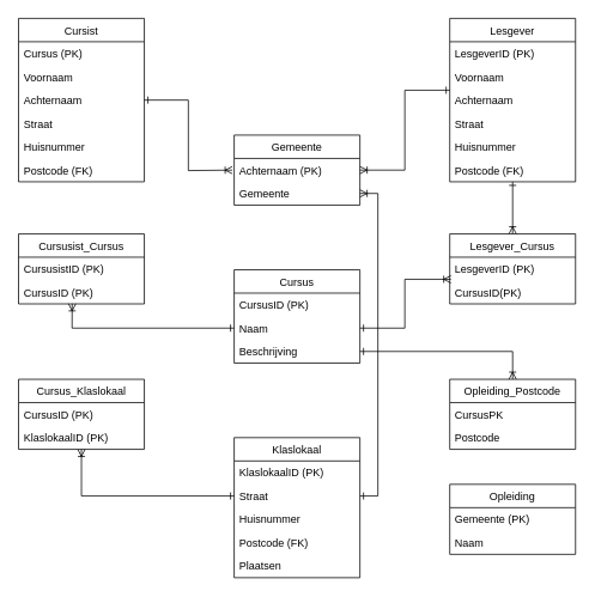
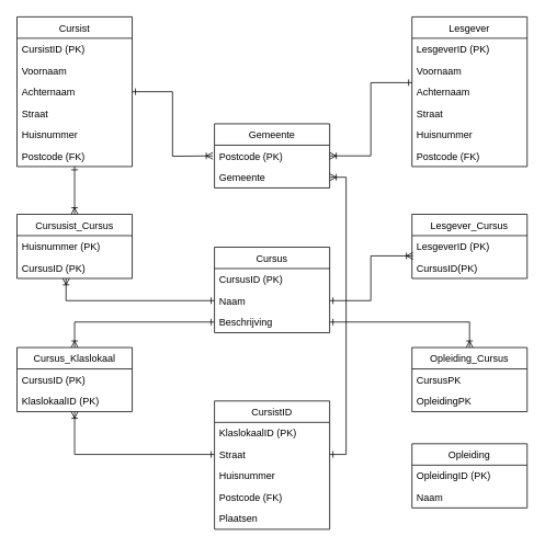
- <mxCell id="3" value="Cursus (PK)" style="text;strokeColor=none;fillColor=none;align=left;verticalAlign=top;spacingLeft=4;spacingRight=4;overflow=hidden;rotatable=0;points=[[0,0.5],[1,0.5]];portConstraint=eastwest;" parent="2" vertex="1"><mxGeometry y="26" width="140" height="26" as="geometry" /></mxCell>
+ <mxCell id="3" value="CursistID (PK)" style="text;strokeColor=none;fillColor=none;align=left;verticalAlign=top;spacingLeft=4;spacingRight=4;overflow=hidden;rotatable=0;points=[[0,0.5],[1,0.5]];portConstraint=eastwest;" parent="2" vertex="1"><mxGeometry y="26" width="140" height="26" as="geometry" /></mxCell>
- <mxCell id="44" value="Achternaam (PK)" style="text;strokeColor=none;fillColor=none;align=left;verticalAlign=top;spacingLeft=4;spacingRight=4;overflow=hidden;rotatable=0;points=[[0,0.5],[1,0.5]];portConstraint=eastwest;" parent="43" vertex="1"><mxGeometry y="26" width="140" height="26" as="geometry" /></mxCell>
+ <mxCell id="44" value="Postcode (PK)" style="text;strokeColor=none;fillColor=none;align=left;verticalAlign=top;spacingLeft=4;spacingRight=4;overflow=hidden;rotatable=0;points=[[0,0.5],[1,0.5]];portConstraint=eastwest;" parent="43" vertex="1"><mxGeometry y="26" width="140" height="26" as="geometry" /></mxCell>
- <mxCell id="37" style="edgeStyle=orthogonalEdgeStyle;rounded=0;orthogonalLoop=1;jettySize=auto;html=1;startSize=6;endArrow=ERoneToMany;endFill=0;startArrow=ERone;startFill=0;" parent="1" source="13" target="25" edge="1"><mxGeometry relative="1" as="geometry" /></mxCell>
+ <mxCell id="34" style="edgeStyle=orthogonalEdgeStyle;rounded=0;orthogonalLoop=1;jettySize=auto;html=1;entryX=0.5;entryY=0;entryDx=0;entryDy=0;startSize=6;endArrow=ERoneToMany;endFill=0;startArrow=ERone;startFill=0;" parent="1" source="2" target="22" edge="1"><mxGeometry relative="1" as="geometry"><mxPoint x="90" y="207" as="sourcePoint" /></mxGeometry></mxCell>
- <mxCell id="23" value="CursusistID (PK)" style="text;strokeColor=none;fillColor=none;align=left;verticalAlign=top;spacingLeft=4;spacingRight=4;overflow=hidden;rotatable=0;points=[[0,0.5],[1,0.5]];portConstraint=eastwest;" parent="22" vertex="1"><mxGeometry y="26" width="140" height="26" as="geometry" /></mxCell>
+ <mxCell id="23" value="Huisnummer (PK)" style="text;strokeColor=none;fillColor=none;align=left;verticalAlign=top;spacingLeft=4;spacingRight=4;overflow=hidden;rotatable=0;points=[[0,0.5],[1,0.5]];portConstraint=eastwest;" parent="22" vertex="1"><mxGeometry y="26" width="140" height="26" as="geometry" /></mxCell>
+ <mxCell id="41" style="edgeStyle=orthogonalEdgeStyle;rounded=0;orthogonalLoop=1;jettySize=auto;html=1;exitX=0;exitY=0.5;exitDx=0;exitDy=0;entryX=0.5;entryY=0;entryDx=0;entryDy=0;startSize=6;endArrow=ERoneToMany;endFill=0;startArrow=ERone;startFill=0;" parent="1" source="12" target="38" edge="1"><mxGeometry relative="1" as="geometry" /></mxCell>
- <mxCell id="28" value="Opleiding_Postcode" style="swimlane;fontStyle=0;childLayout=stackLayout;horizontal=1;startSize=26;fillColor=none;horizontalStack=0;resizeParent=1;resizeParentMax=0;resizeLast=0;collapsible=1;marginBottom=0;rounded=0;shadow=0;strokeWidth=1;" parent="1" vertex="1"><mxGeometry x="500" y="422" width="140" height="78" as="geometry" /></mxCell>
+ <mxCell id="28" value="Opleiding_Cursus" style="swimlane;fontStyle=0;childLayout=stackLayout;horizontal=1;startSize=26;fillColor=none;horizontalStack=0;resizeParent=1;resizeParentMax=0;resizeLast=0;collapsible=1;marginBottom=0;rounded=0;shadow=0;strokeWidth=1;" parent="1" vertex="1"><mxGeometry x="500" y="422" width="140" height="78" as="geometry" /></mxCell>
- <mxCell id="30" value="Postcode" style="text;strokeColor=none;fillColor=none;align=left;verticalAlign=top;spacingLeft=4;spacingRight=4;overflow=hidden;rotatable=0;points=[[0,0.5],[1,0.5]];portConstraint=eastwest;" parent="28" vertex="1"><mxGeometry y="52" width="140" height="26" as="geometry" /></mxCell>
+ <mxCell id="30" value="OpleidingPK" style="text;strokeColor=none;fillColor=none;align=left;verticalAlign=top;spacingLeft=4;spacingRight=4;overflow=hidden;rotatable=0;points=[[0,0.5],[1,0.5]];portConstraint=eastwest;" parent="28" vertex="1"><mxGeometry y="52" width="140" height="26" as="geometry" /></mxCell>
- <mxCell id="47" value="Klaslokaal" style="swimlane;fontStyle=0;childLayout=stackLayout;horizontal=1;startSize=26;fillColor=none;horizontalStack=0;resizeParent=1;resizeParentMax=0;resizeLast=0;collapsible=1;marginBottom=0;rounded=0;shadow=0;strokeWidth=1;" parent="1" vertex="1"><mxGeometry x="260" y="487" width="140" height="156" as="geometry" /></mxCell>
+ <mxCell id="47" value="CursistID" style="swimlane;fontStyle=0;childLayout=stackLayout;horizontal=1;startSize=26;fillColor=none;horizontalStack=0;resizeParent=1;resizeParentMax=0;resizeLast=0;collapsible=1;marginBottom=0;rounded=0;shadow=0;strokeWidth=1;" parent="1" vertex="1"><mxGeometry x="260" y="487" width="140" height="156" as="geometry" /></mxCell>
- <mxCell id="32" value="Gemeente (PK)" style="text;strokeColor=none;fillColor=none;align=left;verticalAlign=top;spacingLeft=4;spacingRight=4;overflow=hidden;rotatable=0;points=[[0,0.5],[1,0.5]];portConstraint=eastwest;" parent="31" vertex="1"><mxGeometry y="26" width="140" height="26" as="geometry" /></mxCell>
+ <mxCell id="32" value="OpleidingID (PK)" style="text;strokeColor=none;fillColor=none;align=left;verticalAlign=top;spacingLeft=4;spacingRight=4;overflow=hidden;rotatable=0;points=[[0,0.5],[1,0.5]];portConstraint=eastwest;" parent="31" vertex="1"><mxGeometry y="26" width="140" height="26" as="geometry" /></mxCell>
